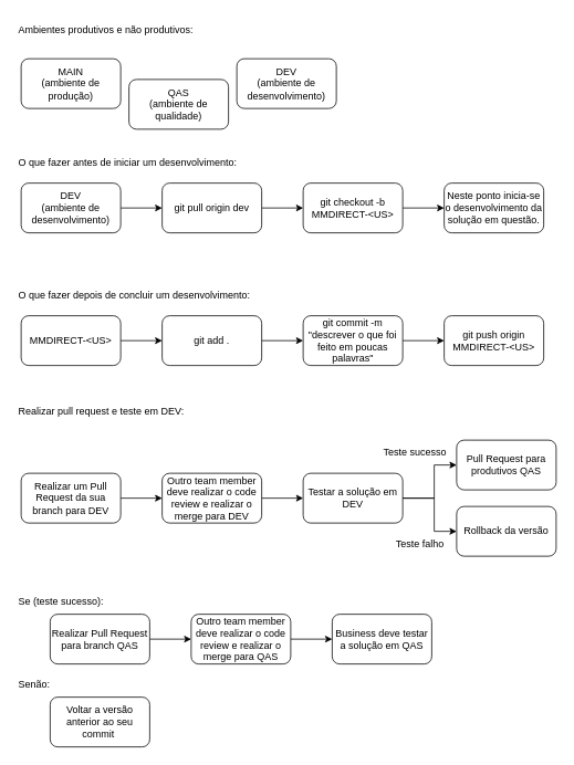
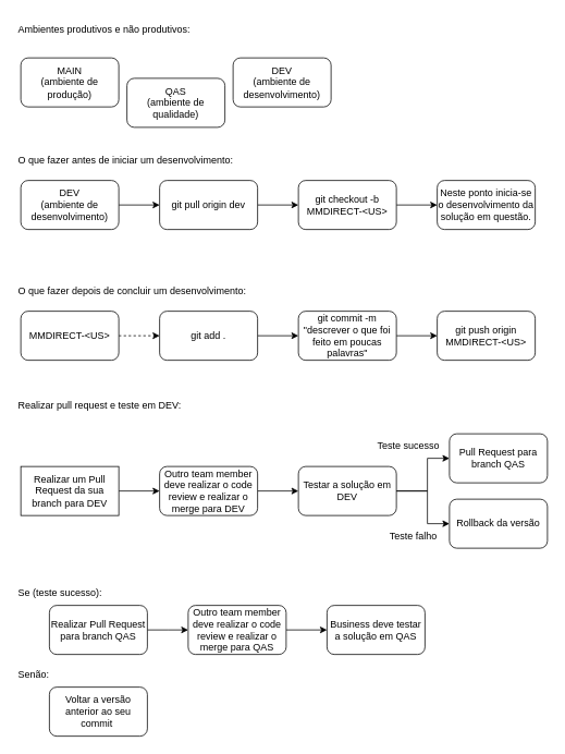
- <mxCell id="17" value="" style="edgeStyle=orthogonalEdgeStyle;rounded=0;orthogonalLoop=1;jettySize=auto;html=1;" parent="1" source="18" target="16" edge="1"><mxGeometry relative="1" as="geometry" /></mxCell>
+ <mxCell id="17" value="" style="edgeStyle=orthogonalEdgeStyle;rounded=0;orthogonalLoop=1;jettySize=auto;html=1;dashed=1;" parent="1" source="18" target="16" edge="1"><mxGeometry relative="1" as="geometry" /></mxCell>
- <mxCell id="28" value="Pull Request para produtivos QAS" style="whiteSpace=wrap;html=1;rounded=1;" parent="1" vertex="1"><mxGeometry x="550" y="530" width="120" height="60" as="geometry" /></mxCell>
+ <mxCell id="28" value="Pull Request para branch QAS" style="whiteSpace=wrap;html=1;rounded=1;" parent="1" vertex="1"><mxGeometry x="550" y="530" width="120" height="60" as="geometry" /></mxCell>
- <mxCell id="25" value="Realizar um Pull Request da sua branch para DEV" style="rounded=1;whiteSpace=wrap;html=1;" parent="1" vertex="1"><mxGeometry x="25" y="570" width="120" height="60" as="geometry" /></mxCell>
+ <mxCell id="25" value="Realizar um Pull Request da sua branch para DEV" style="whiteSpace=wrap;html=1;rounded=0;" parent="1" vertex="1"><mxGeometry x="25" y="570" width="120" height="60" as="geometry" /></mxCell>
